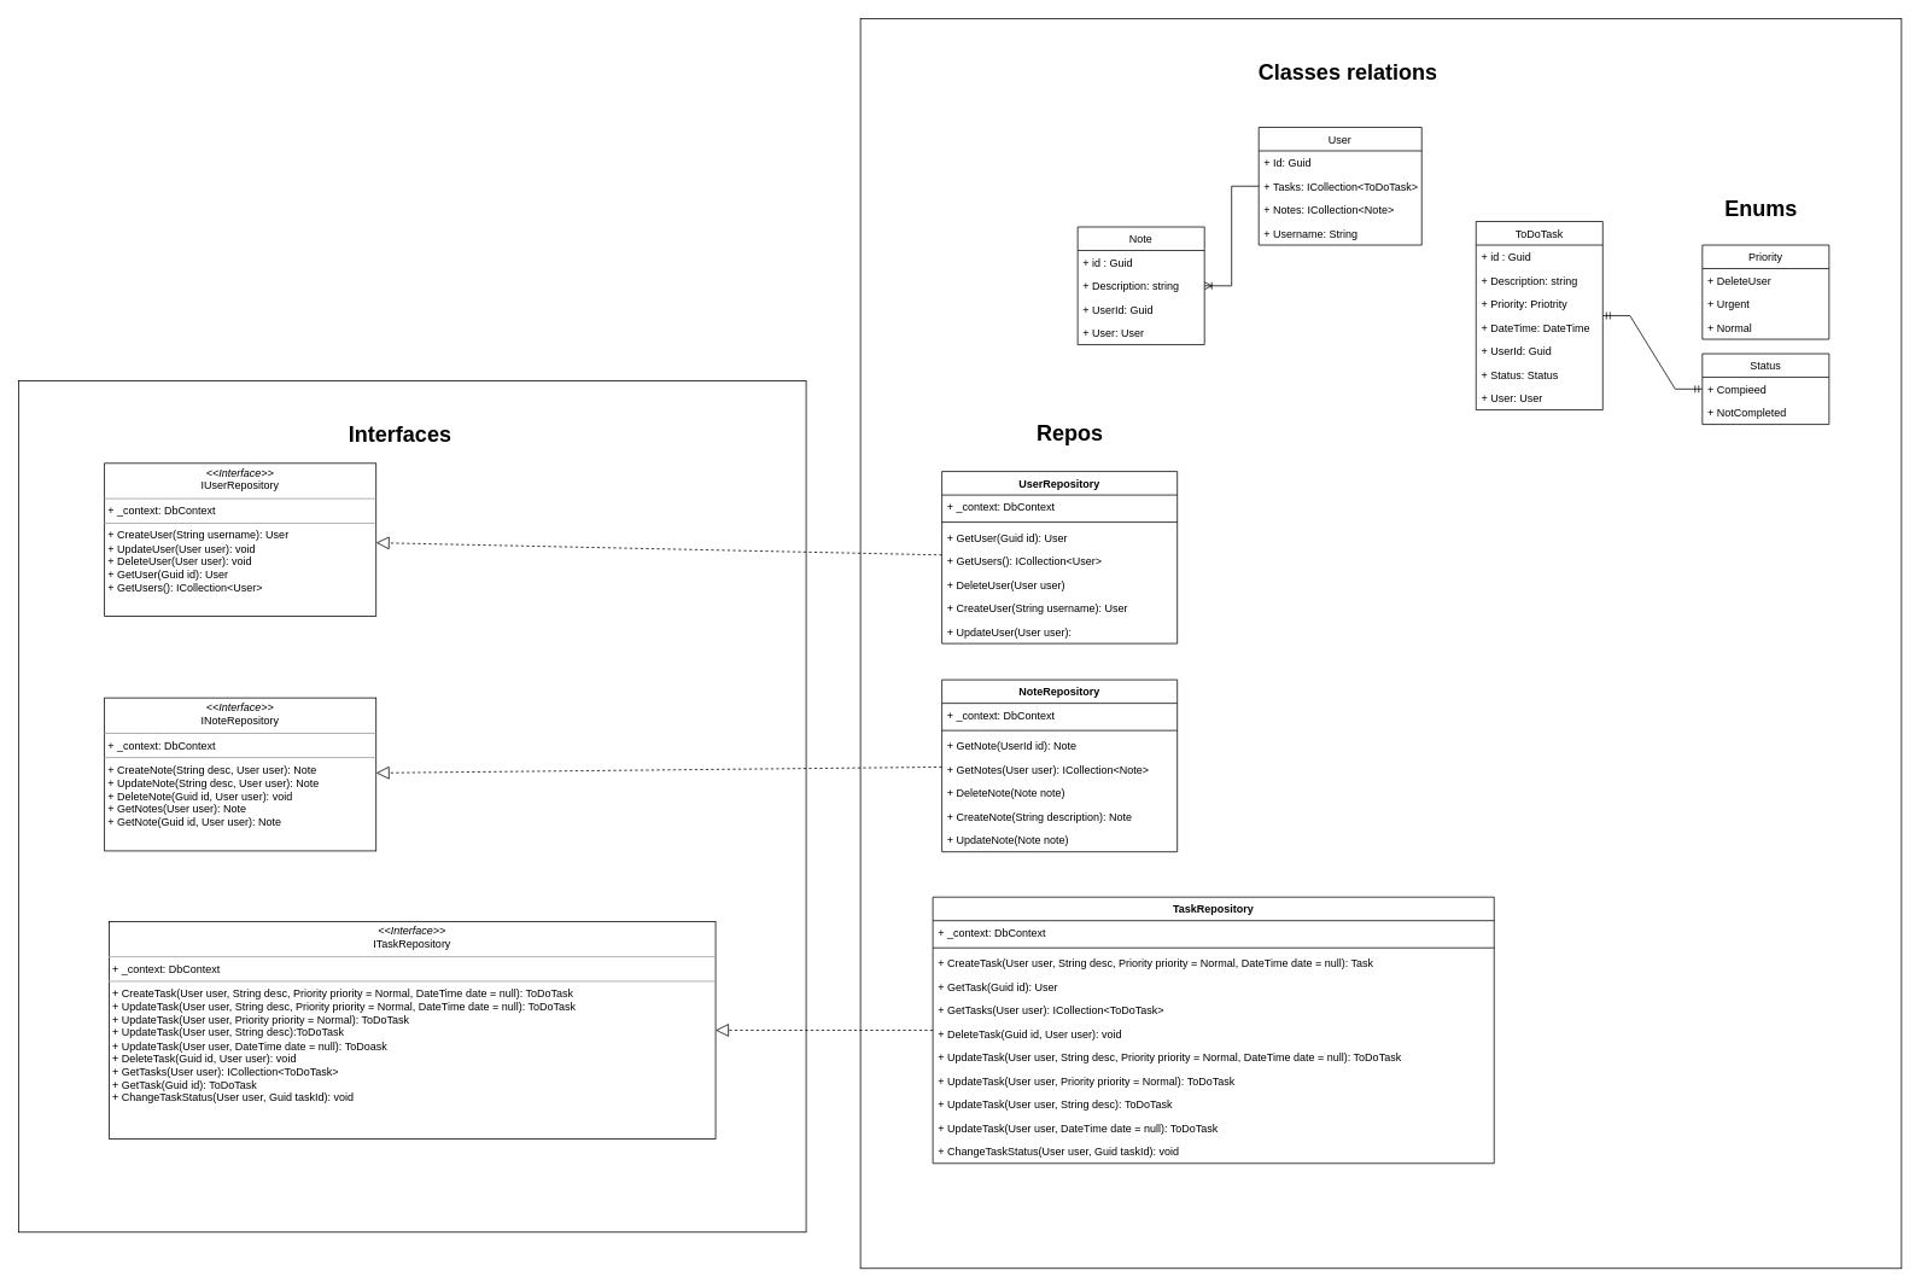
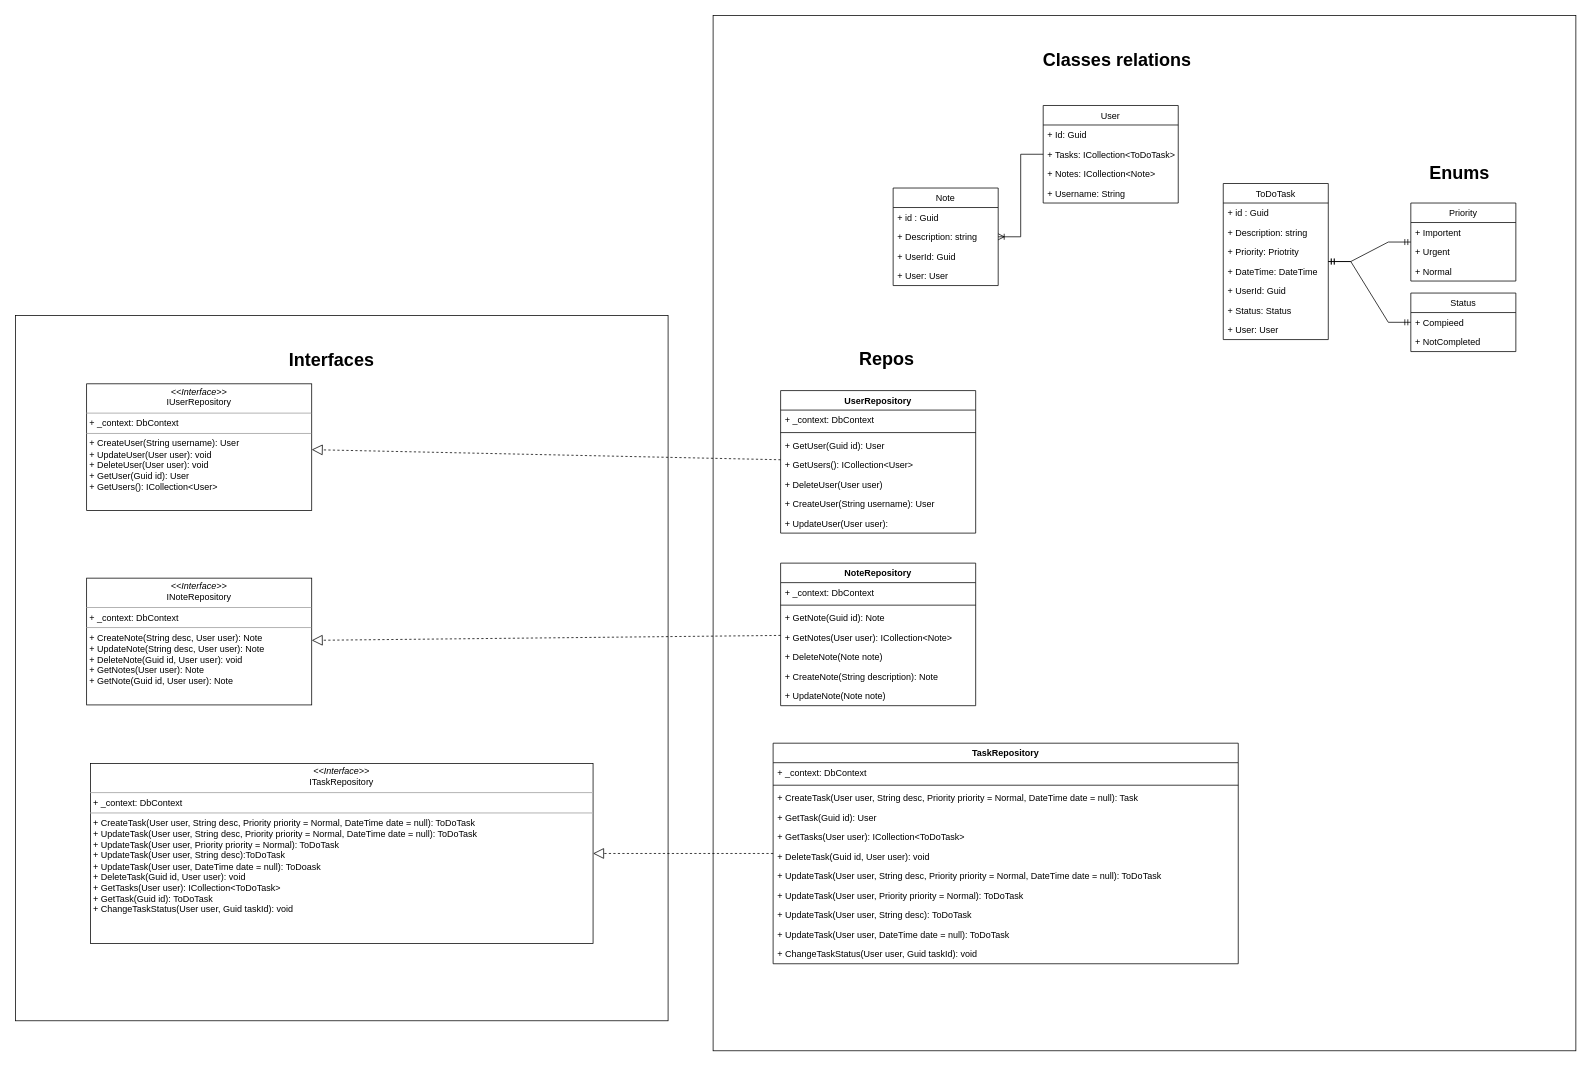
- <mxCell id="24" value="+ DeleteUser" style="text;strokeColor=none;fillColor=none;align=left;verticalAlign=top;spacingLeft=4;spacingRight=4;overflow=hidden;rotatable=0;points=[[0,0.5],[1,0.5]];portConstraint=eastwest;" parent="23" vertex="1"><mxGeometry y="26" width="140" height="26" as="geometry" /></mxCell>
+ <mxCell id="24" value="+ Importent" style="text;strokeColor=none;fillColor=none;align=left;verticalAlign=top;spacingLeft=4;spacingRight=4;overflow=hidden;rotatable=0;points=[[0,0.5],[1,0.5]];portConstraint=eastwest;" parent="23" vertex="1"><mxGeometry y="26" width="140" height="26" as="geometry" /></mxCell>
+ <mxCell id="27" value="" style="edgeStyle=entityRelationEdgeStyle;fontSize=12;html=1;endArrow=ERmandOne;startArrow=ERmandOne;rounded=0;" parent="1" source="14" target="23" edge="1"><mxGeometry width="100" height="100" relative="1" as="geometry"><mxPoint x="1860" y="620" as="sourcePoint" /><mxPoint x="1960" y="520" as="targetPoint" /></mxGeometry></mxCell>
- <mxCell id="51" value="+ GetNote(UserId id): Note" style="text;strokeColor=none;fillColor=none;align=left;verticalAlign=top;spacingLeft=4;spacingRight=4;overflow=hidden;rotatable=0;points=[[0,0.5],[1,0.5]];portConstraint=eastwest;" parent="48" vertex="1"><mxGeometry y="60" width="260" height="26" as="geometry" /></mxCell>
+ <mxCell id="51" value="+ GetNote(Guid id): Note" style="text;strokeColor=none;fillColor=none;align=left;verticalAlign=top;spacingLeft=4;spacingRight=4;overflow=hidden;rotatable=0;points=[[0,0.5],[1,0.5]];portConstraint=eastwest;" parent="48" vertex="1"><mxGeometry y="60" width="260" height="26" as="geometry" /></mxCell>
